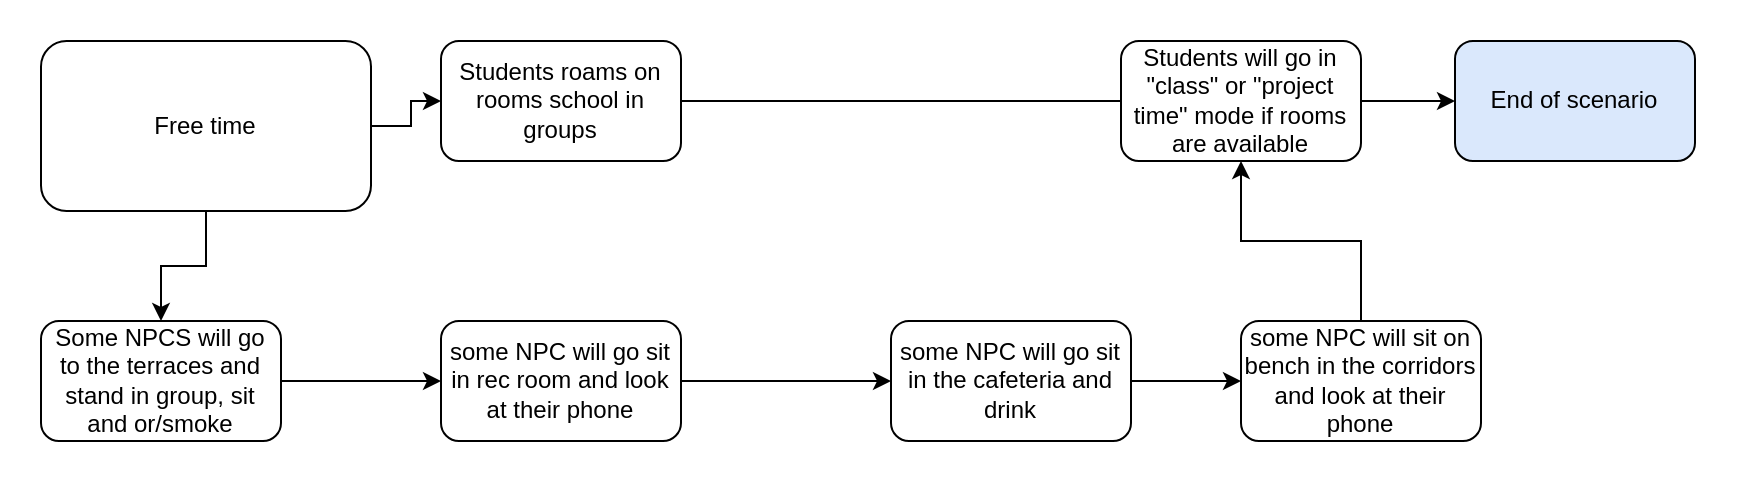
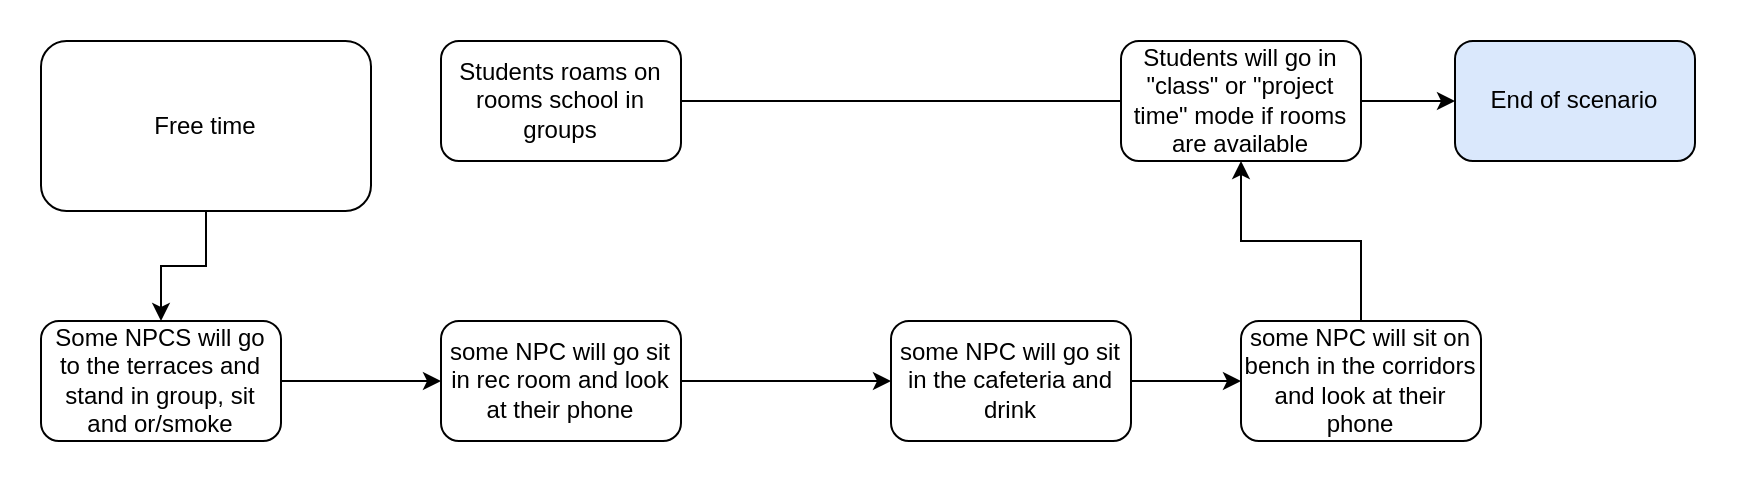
- <mxCell id="2" value="" style="edgeStyle=orthogonalEdgeStyle;rounded=0;orthogonalLoop=1;jettySize=auto;html=1;" parent="1" source="4" target="6" edge="1"><mxGeometry relative="1" as="geometry" /></mxCell>
